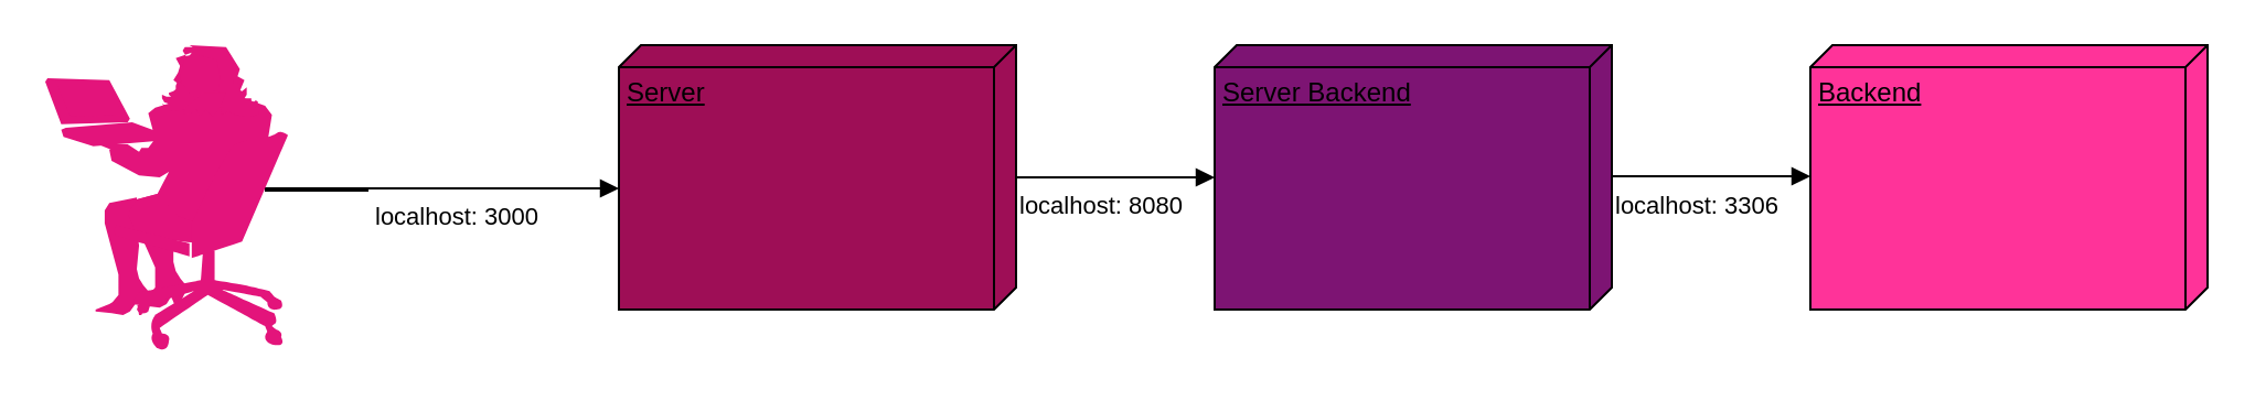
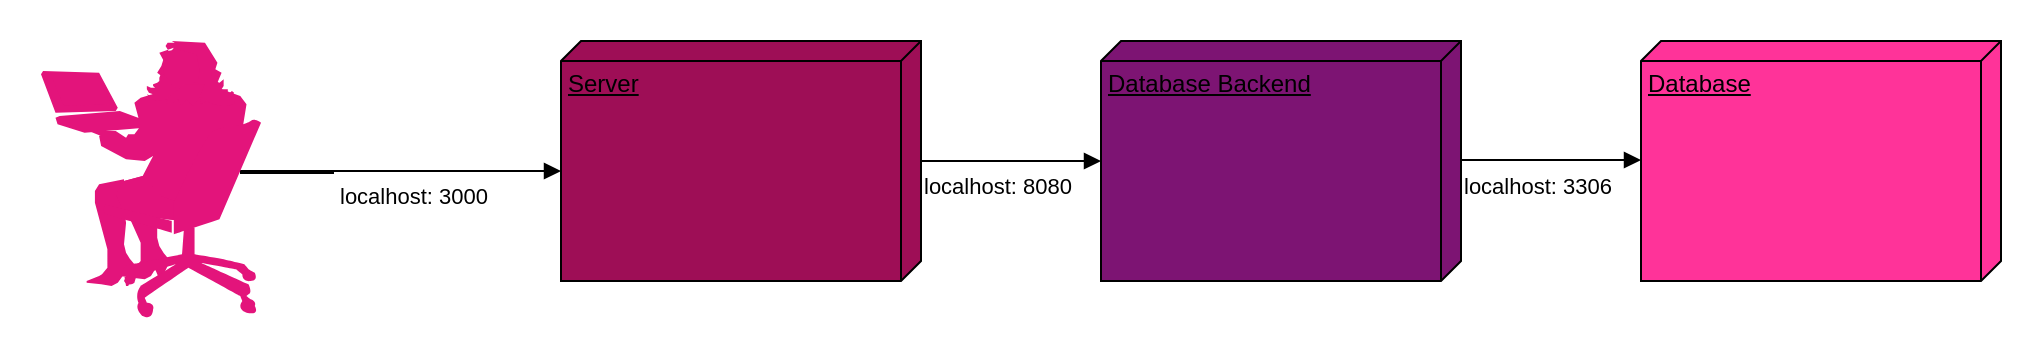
- <mxCell id="3" value="Server Backend" style="verticalAlign=top;align=left;spacingTop=8;spacingLeft=2;spacingRight=12;shape=cube;size=10;direction=south;fontStyle=4;html=1;whiteSpace=wrap;fillColor=#7D1473;" parent="1" vertex="1"><mxGeometry x="550" y="20" width="180" height="120" as="geometry" /></mxCell>
+ <mxCell id="3" value="Database Backend" style="verticalAlign=top;align=left;spacingTop=8;spacingLeft=2;spacingRight=12;shape=cube;size=10;direction=south;fontStyle=4;html=1;whiteSpace=wrap;fillColor=#7D1473;" parent="1" vertex="1"><mxGeometry x="550" y="20" width="180" height="120" as="geometry" /></mxCell>
- <mxCell id="4" value="Backend" style="verticalAlign=top;align=left;spacingTop=8;spacingLeft=2;spacingRight=12;shape=cube;size=10;direction=south;fontStyle=4;html=1;whiteSpace=wrap;fillColor=#FF3399;" parent="1" vertex="1"><mxGeometry x="820" y="20" width="180" height="120" as="geometry" /></mxCell>
+ <mxCell id="4" value="Database" style="verticalAlign=top;align=left;spacingTop=8;spacingLeft=2;spacingRight=12;shape=cube;size=10;direction=south;fontStyle=4;html=1;whiteSpace=wrap;fillColor=#FF3399;" parent="1" vertex="1"><mxGeometry x="820" y="20" width="180" height="120" as="geometry" /></mxCell>
